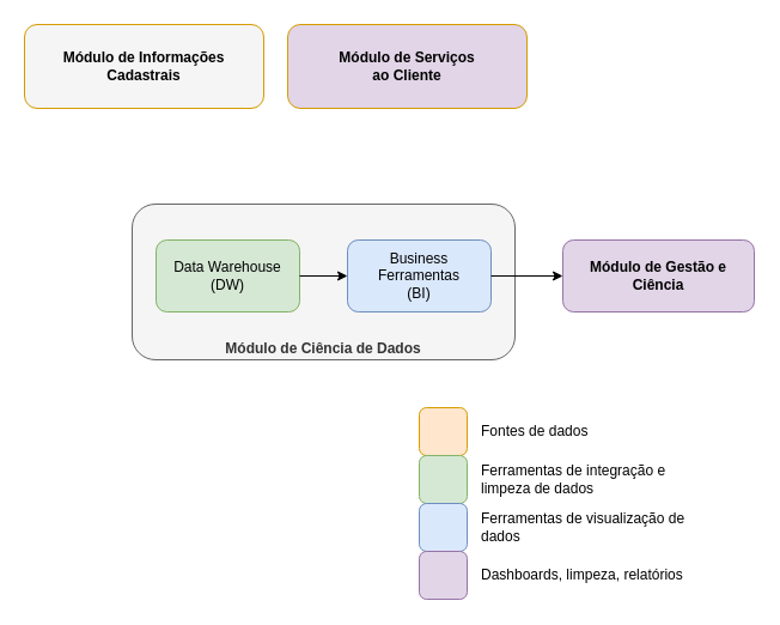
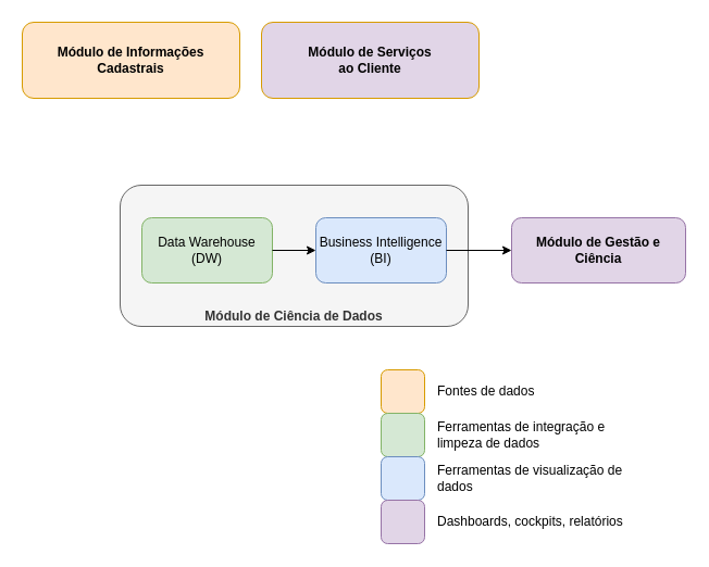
- <mxCell id="9" value="Módulo de Informações&lt;br&gt;Cadastrais" style="rounded=1;whiteSpace=wrap;html=1;fillColor=#f5f5f5;strokeColor=#d79b00;fontStyle=1;" parent="1" vertex="1"><mxGeometry x="20" y="20" width="200" height="70" as="geometry" /></mxCell>
+ <mxCell id="9" value="Módulo de Informações&lt;br&gt;Cadastrais" style="rounded=1;whiteSpace=wrap;html=1;fillColor=#ffe6cc;strokeColor=#d79b00;fontStyle=1" parent="1" vertex="1"><mxGeometry x="20" y="20" width="200" height="70" as="geometry" /></mxCell>
- <mxCell id="5" value="Business Ferramentas &lt;br&gt;(BI)" style="rounded=1;whiteSpace=wrap;html=1;verticalAlign=middle;fillColor=#dae8fc;strokeColor=#6c8ebf;" parent="1" vertex="1"><mxGeometry x="290" y="200" width="120" height="60" as="geometry" /></mxCell>
+ <mxCell id="5" value="Business Intelligence &lt;br&gt;(BI)" style="rounded=1;whiteSpace=wrap;html=1;verticalAlign=middle;fillColor=#dae8fc;strokeColor=#6c8ebf;" parent="1" vertex="1"><mxGeometry x="290" y="200" width="120" height="60" as="geometry" /></mxCell>
- <mxCell id="17" value="Dashboards, limpeza, relatórios" style="text;html=1;strokeColor=none;fillColor=none;align=left;verticalAlign=middle;whiteSpace=wrap;rounded=0;" parent="1" vertex="1"><mxGeometry x="400" y="470" width="190" height="20" as="geometry" /></mxCell>
+ <mxCell id="17" value="Dashboards, cockpits, relatórios" style="text;html=1;strokeColor=none;fillColor=none;align=left;verticalAlign=middle;whiteSpace=wrap;rounded=0;" parent="1" vertex="1"><mxGeometry x="400" y="470" width="190" height="20" as="geometry" /></mxCell>
